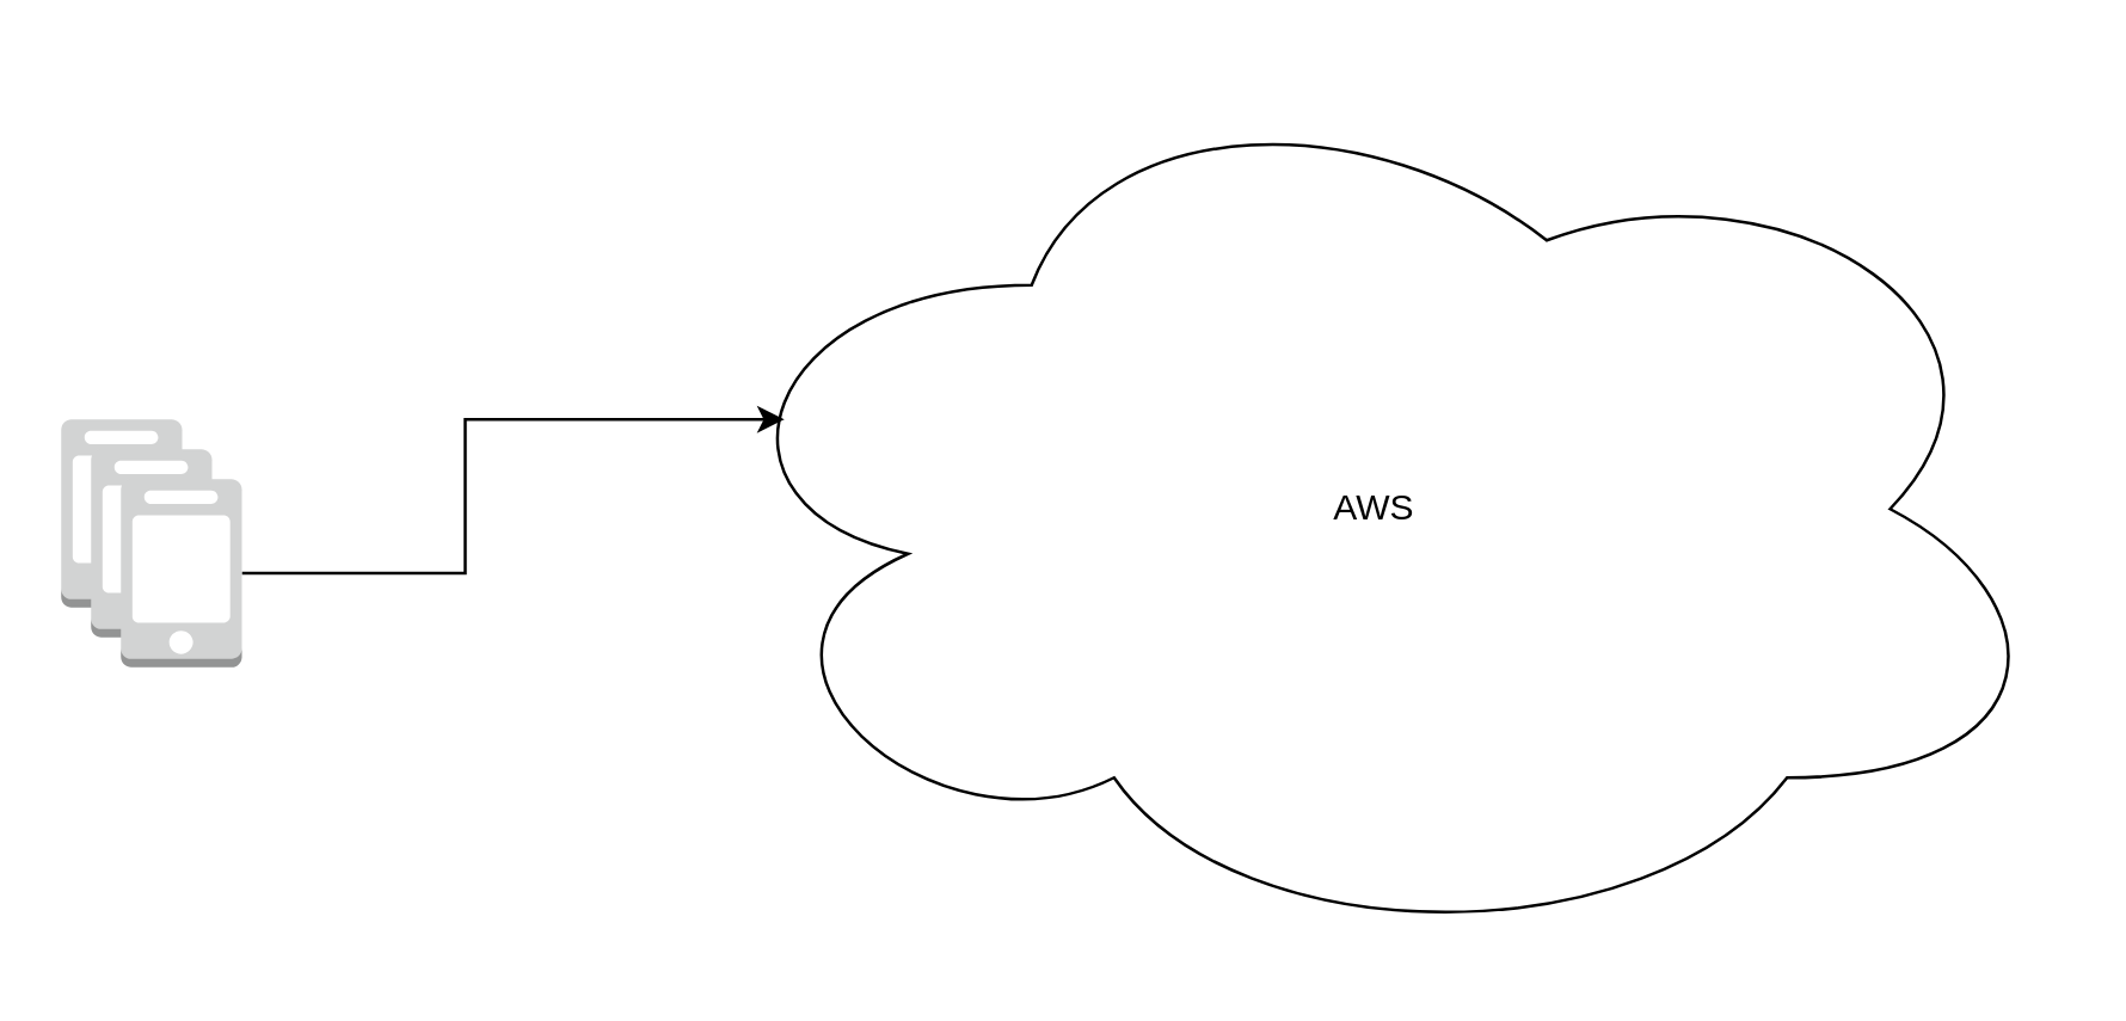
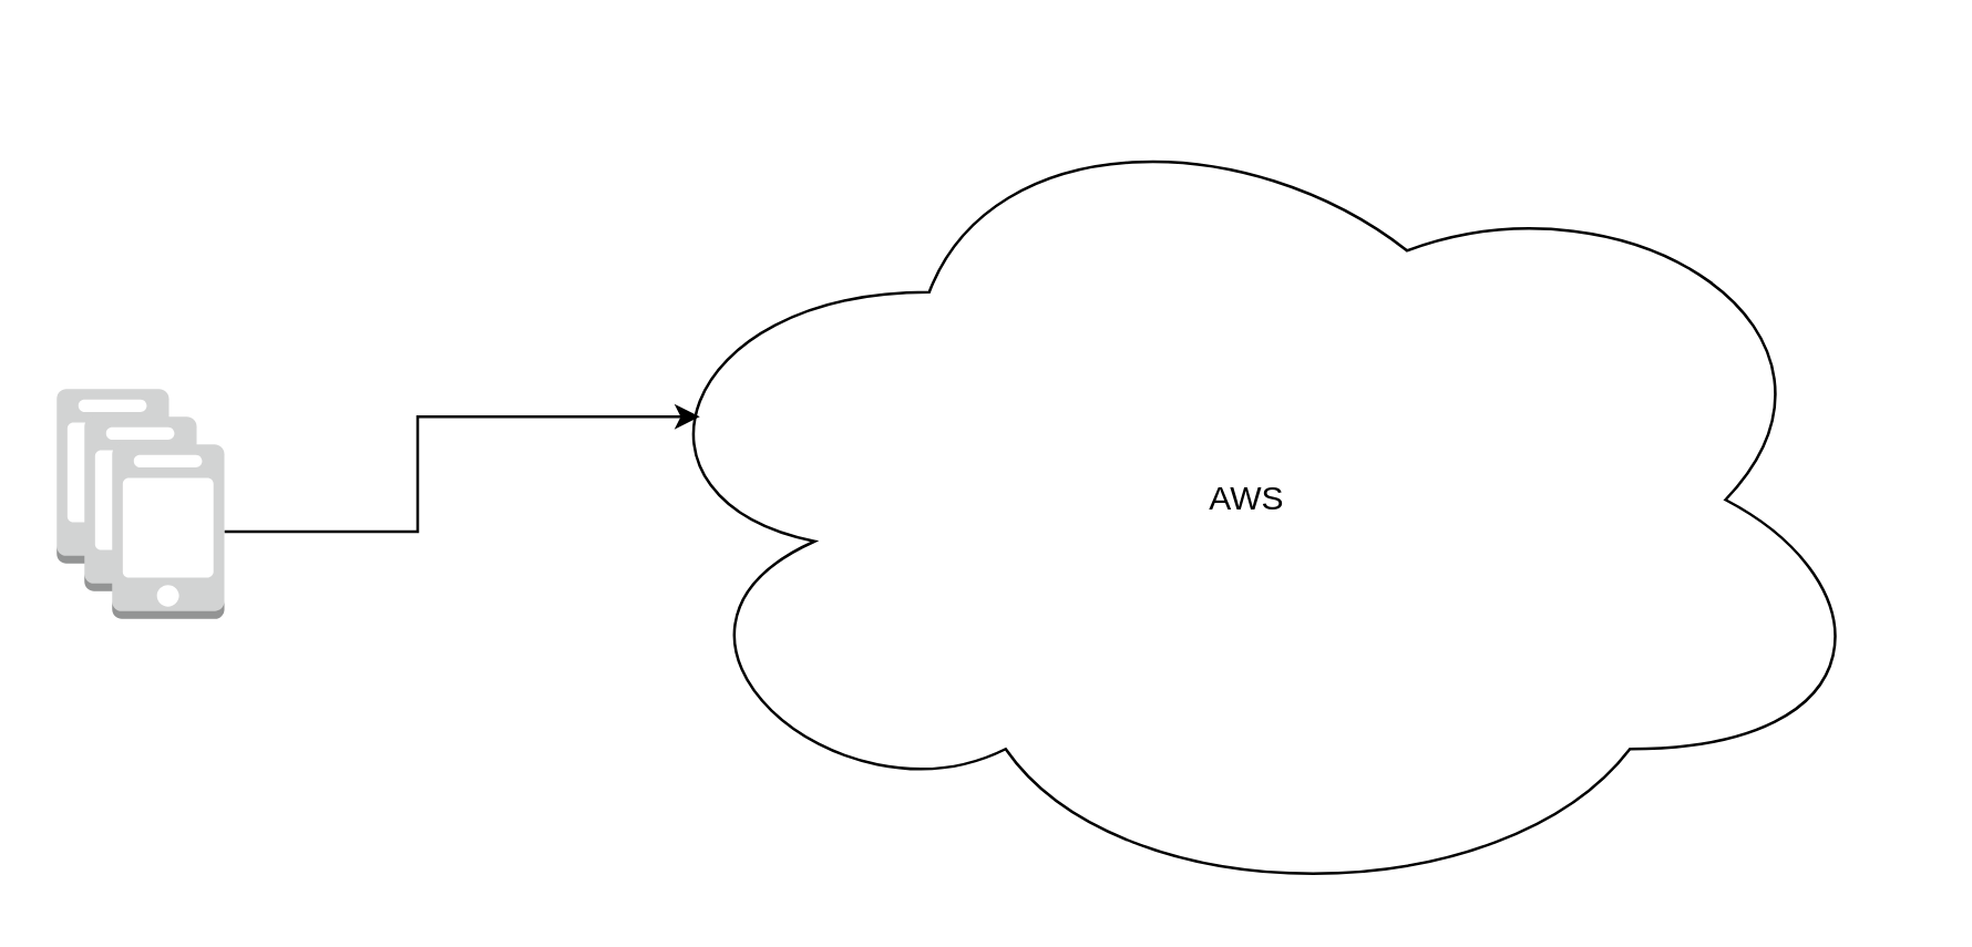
- <mxCell id="3" value="AWS" style="ellipse;shape=cloud;whiteSpace=wrap;html=1;" vertex="1" parent="1"><mxGeometry x="230" y="20" width="460" height="300" as="geometry" /></mxCell>
+ <mxCell id="3" value="AWS" style="ellipse;shape=cloud;whiteSpace=wrap;html=1;" vertex="1" parent="1"><mxGeometry x="220" y="30" width="460" height="300" as="geometry" /></mxCell>
